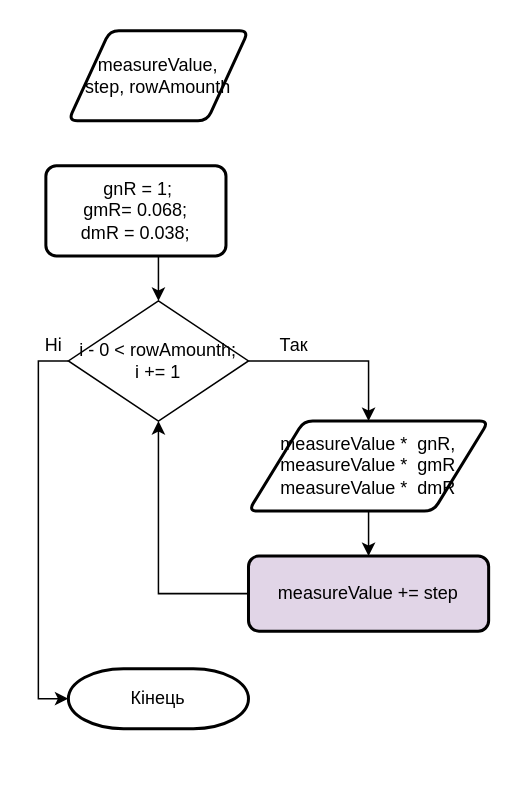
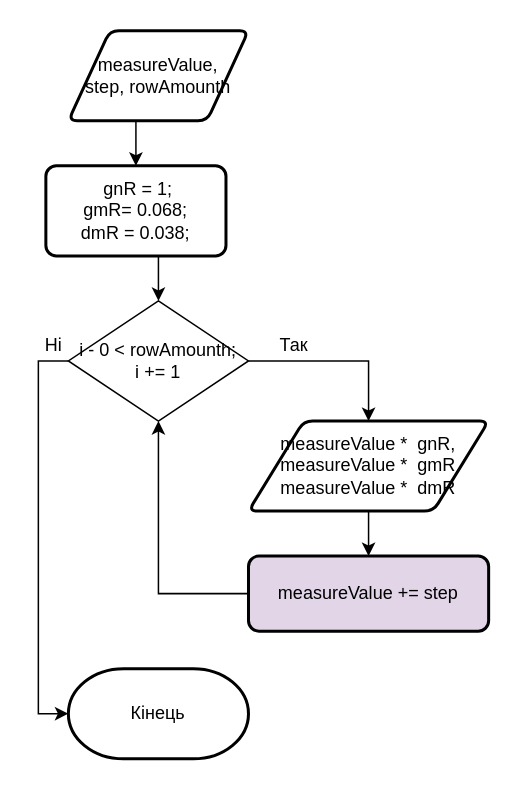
+ <mxCell id="2" style="edgeStyle=orthogonalEdgeStyle;rounded=0;orthogonalLoop=1;jettySize=auto;html=1;exitX=0.5;exitY=1;exitDx=0;exitDy=0;entryX=0.5;entryY=0;entryDx=0;entryDy=0;" edge="1" parent="1" source="3" target="5"><mxGeometry relative="1" as="geometry" /></mxCell>
- <mxCell id="13" value="Кінець" style="strokeWidth=2;html=1;shape=mxgraph.flowchart.terminator;whiteSpace=wrap;" vertex="1" parent="1"><mxGeometry x="45" y="445" width="120" height="40" as="geometry" /></mxCell>
+ <mxCell id="13" value="Кінець" style="strokeWidth=2;html=1;shape=mxgraph.flowchart.terminator;whiteSpace=wrap;" vertex="1" parent="1"><mxGeometry x="45" y="445" width="120" height="60" as="geometry" /></mxCell>
